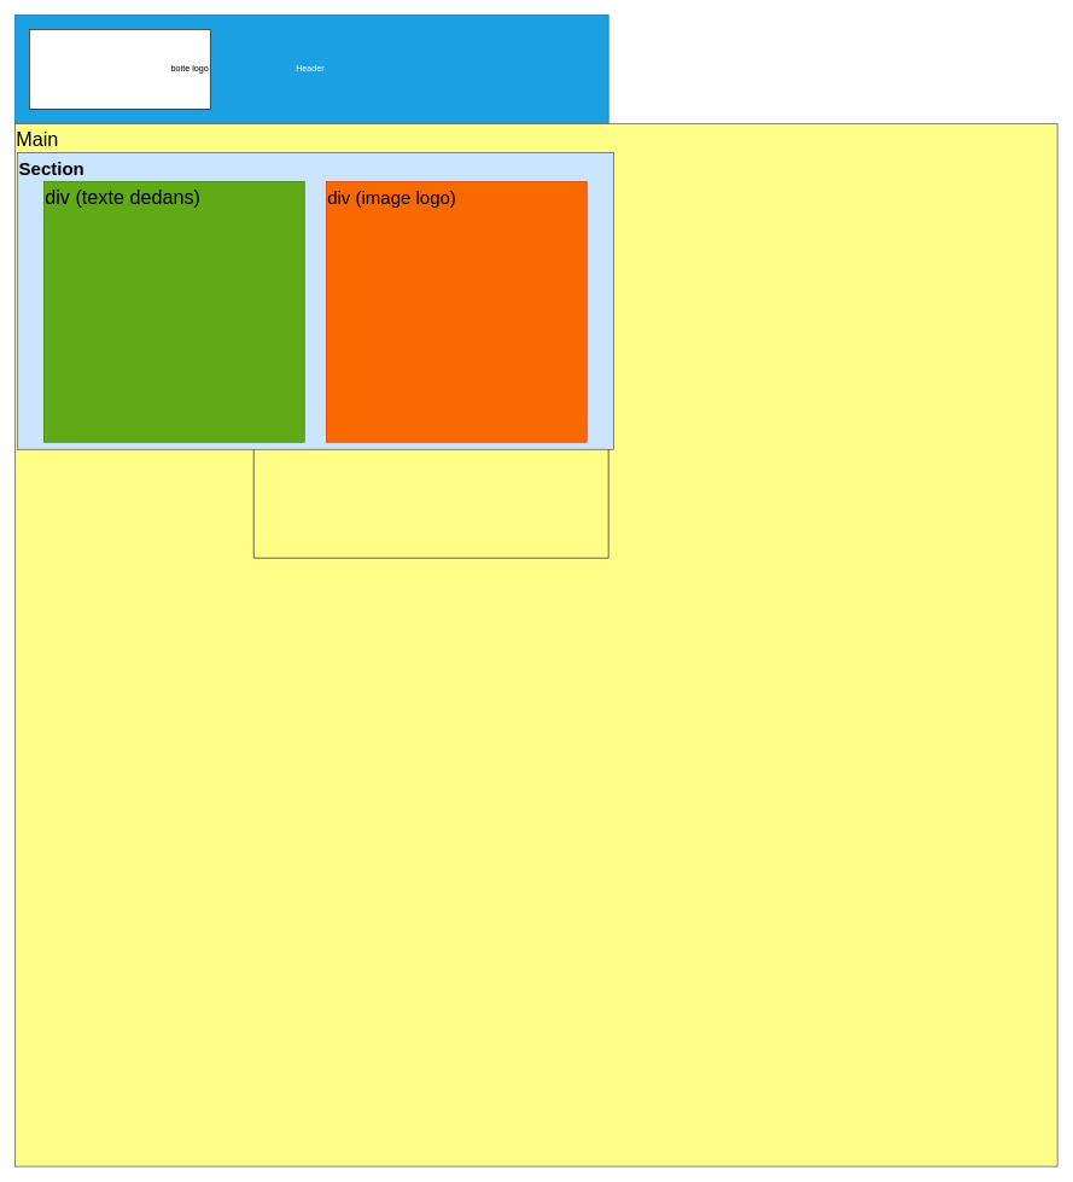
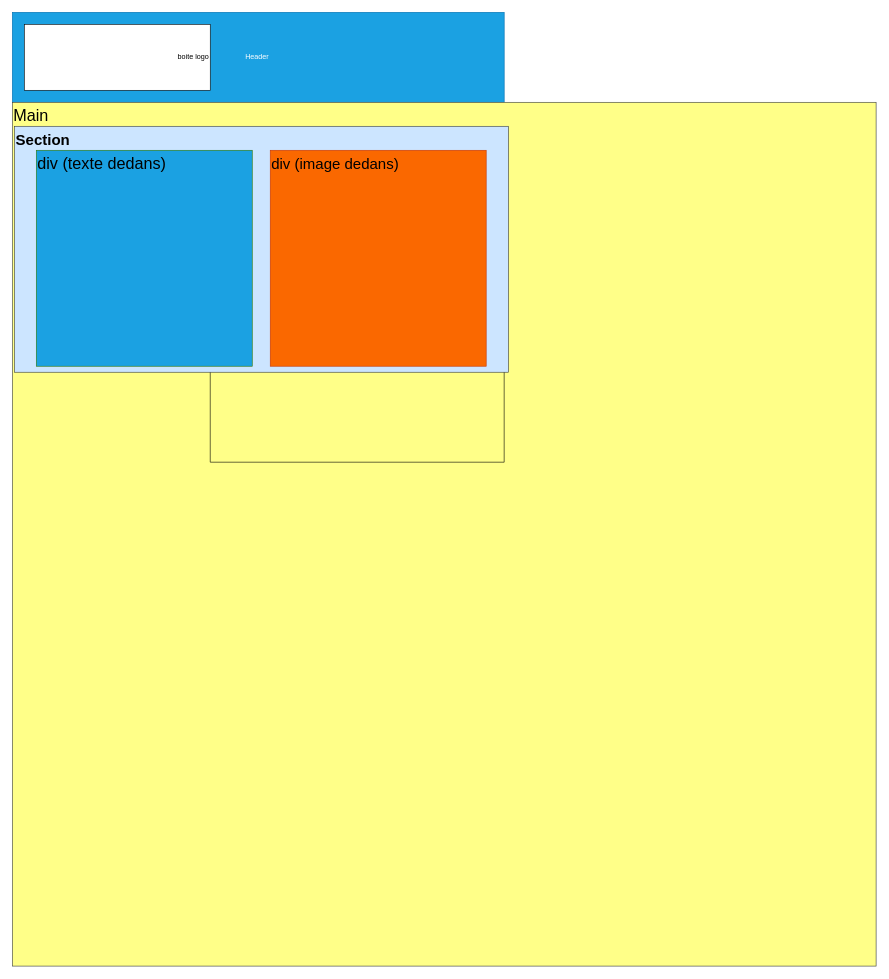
- <mxCell id="3" value="boite logo" style="rounded=0;whiteSpace=wrap;html=1;align=right;" vertex="1" parent="1"><mxGeometry x="40" y="40" width="250" height="110" as="geometry" /></mxCell>
+ <mxCell id="3" value="boite logo" style="rounded=0;whiteSpace=wrap;html=1;align=right;" vertex="1" parent="1"><mxGeometry x="40" y="40" width="310" height="110" as="geometry" /></mxCell>
- <mxCell id="8" value="div (image logo)" style="whiteSpace=wrap;html=1;aspect=fixed;fontSize=25;fontColor=#000000;fillColor=#fa6800;strokeColor=#C73500;align=left;verticalAlign=top;" vertex="1" parent="1"><mxGeometry x="450" y="250" width="360" height="360" as="geometry" /></mxCell>
+ <mxCell id="8" value="div (image dedans)" style="whiteSpace=wrap;html=1;aspect=fixed;fontSize=25;fontColor=#000000;fillColor=#fa6800;strokeColor=#C73500;align=left;verticalAlign=top;" vertex="1" parent="1"><mxGeometry x="450" y="250" width="360" height="360" as="geometry" /></mxCell>
- <mxCell id="7" value="&lt;font color=&quot;#000000&quot;&gt;div (texte dedans)&lt;/font&gt;" style="whiteSpace=wrap;html=1;aspect=fixed;fontSize=27;fontColor=#ffffff;fillColor=#60a917;strokeColor=#2D7600;align=left;verticalAlign=top;" vertex="1" parent="1"><mxGeometry x="60" y="250" width="360" height="360" as="geometry" /></mxCell>
+ <mxCell id="7" value="&lt;font color=&quot;#000000&quot;&gt;div (texte dedans)&lt;/font&gt;" style="whiteSpace=wrap;html=1;aspect=fixed;fontSize=27;fontColor=#ffffff;fillColor=#1ba1e2;strokeColor=#2D7600;align=left;verticalAlign=top;" vertex="1" parent="1"><mxGeometry x="60" y="250" width="360" height="360" as="geometry" /></mxCell>
